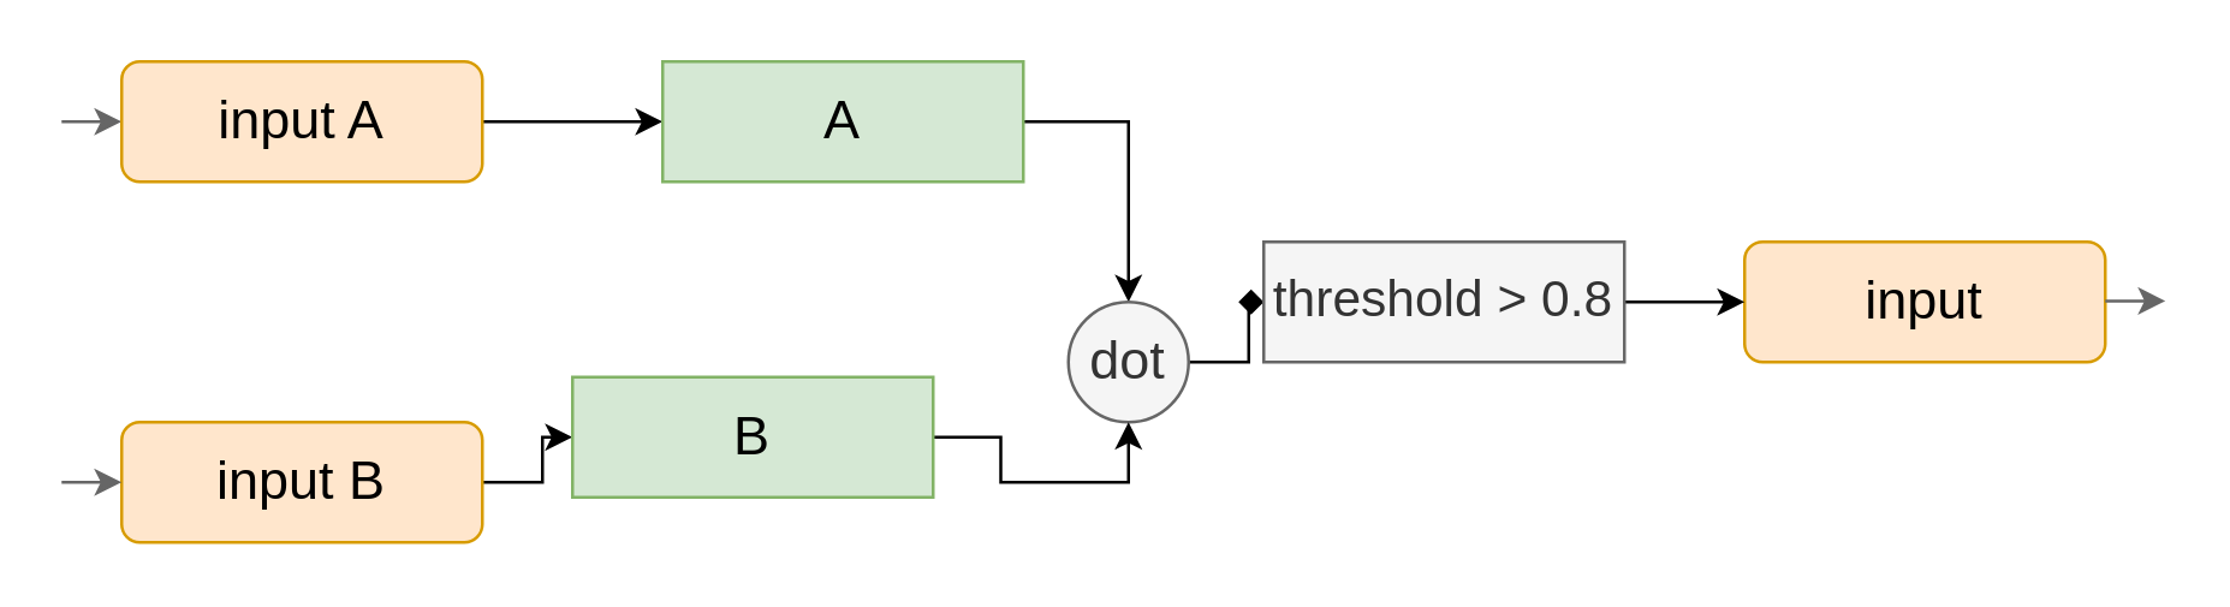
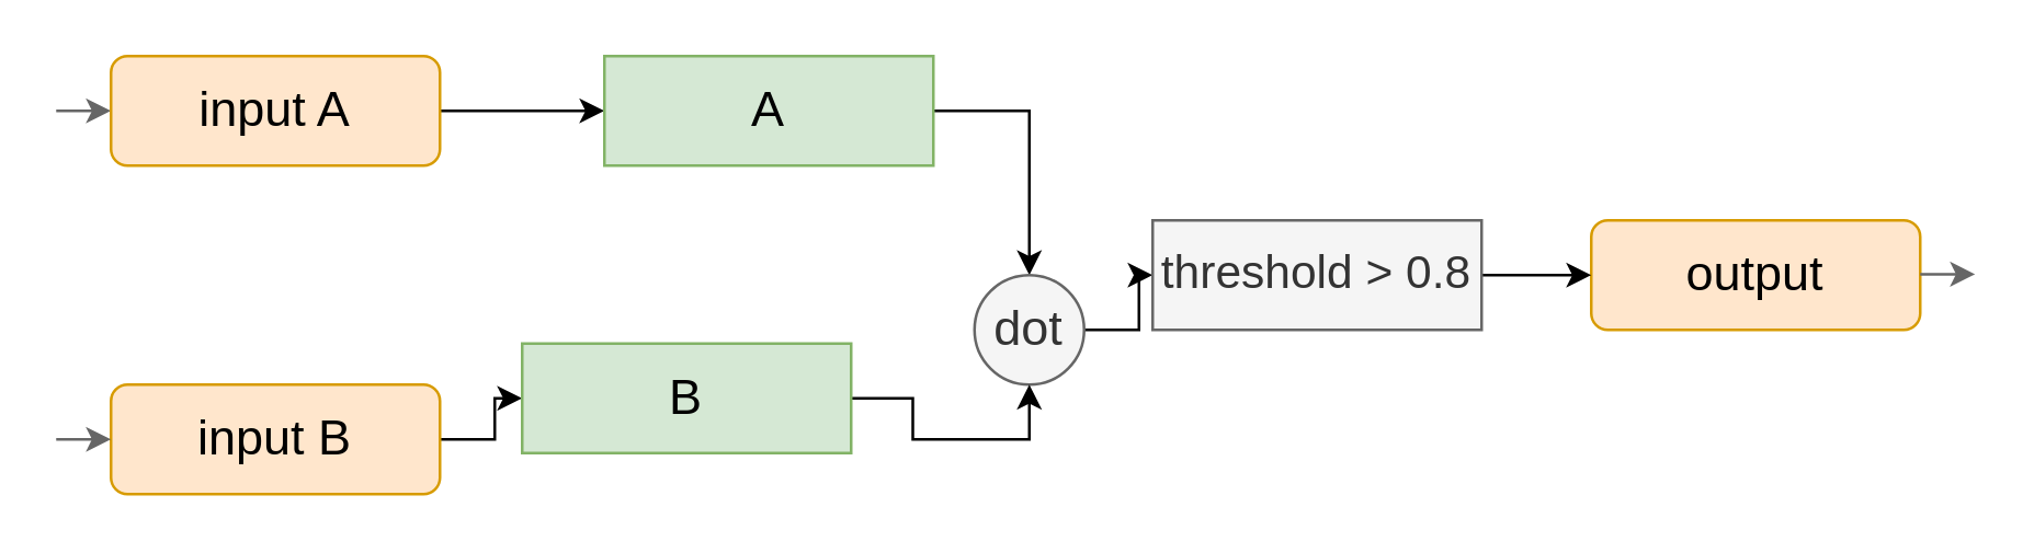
- <mxCell id="7" value="input" style="rounded=1;whiteSpace=wrap;html=1;fontSize=18;fillColor=#ffe6cc;strokeColor=#d79b00;" parent="1" vertex="1"><mxGeometry x="580" y="80" width="120" height="40" as="geometry" /></mxCell>
+ <mxCell id="7" value="output" style="rounded=1;whiteSpace=wrap;html=1;fontSize=18;fillColor=#ffe6cc;strokeColor=#d79b00;" parent="1" vertex="1"><mxGeometry x="580" y="80" width="120" height="40" as="geometry" /></mxCell>
- <mxCell id="8" style="edgeStyle=orthogonalEdgeStyle;rounded=0;orthogonalLoop=1;jettySize=auto;html=1;entryX=0;entryY=0.5;entryDx=0;entryDy=0;fontSize=12;fontColor=#000000;startArrow=none;startFill=0;endArrow=diamond;endFill=1;strokeWidth=1;" edge="1" parent="1" source="9" target="17"><mxGeometry relative="1" as="geometry" /></mxCell>
+ <mxCell id="8" style="edgeStyle=orthogonalEdgeStyle;rounded=0;orthogonalLoop=1;jettySize=auto;html=1;entryX=0;entryY=0.5;entryDx=0;entryDy=0;fontSize=12;fontColor=#000000;startArrow=none;startFill=0;endArrow=classic;endFill=1;strokeWidth=1;" edge="1" parent="1" source="9" target="17"><mxGeometry relative="1" as="geometry" /></mxCell>
